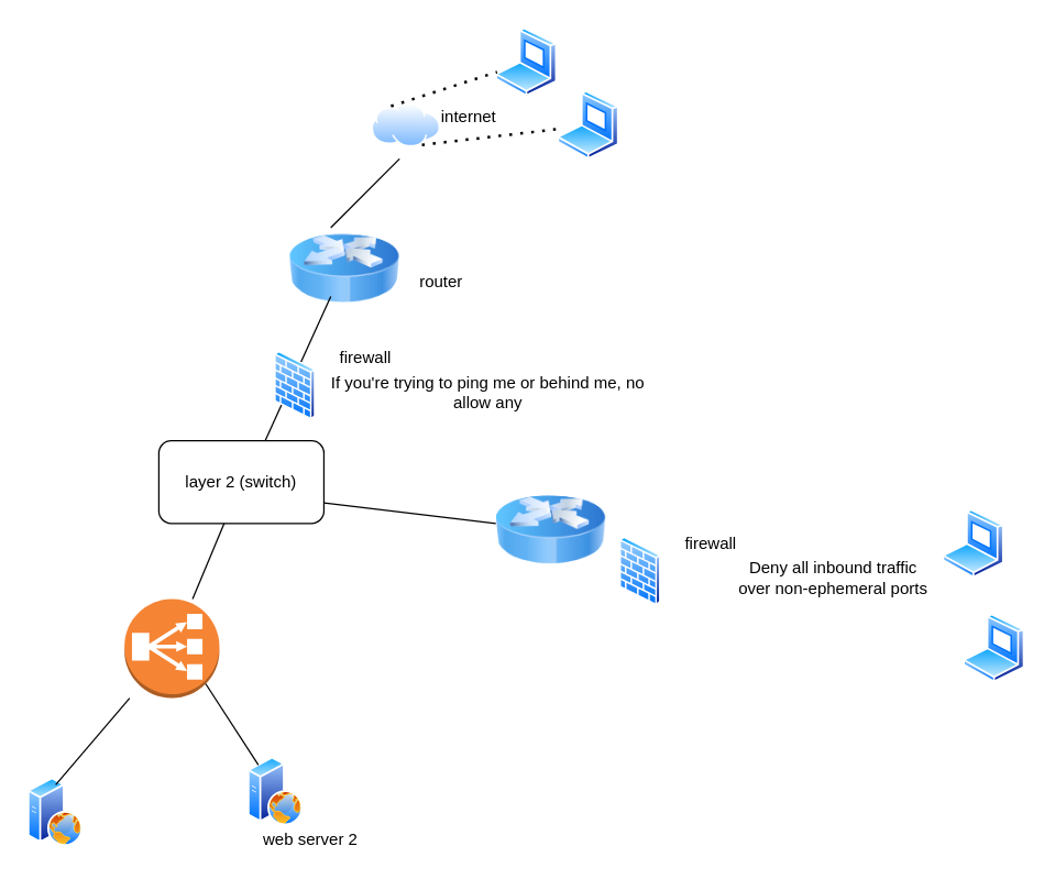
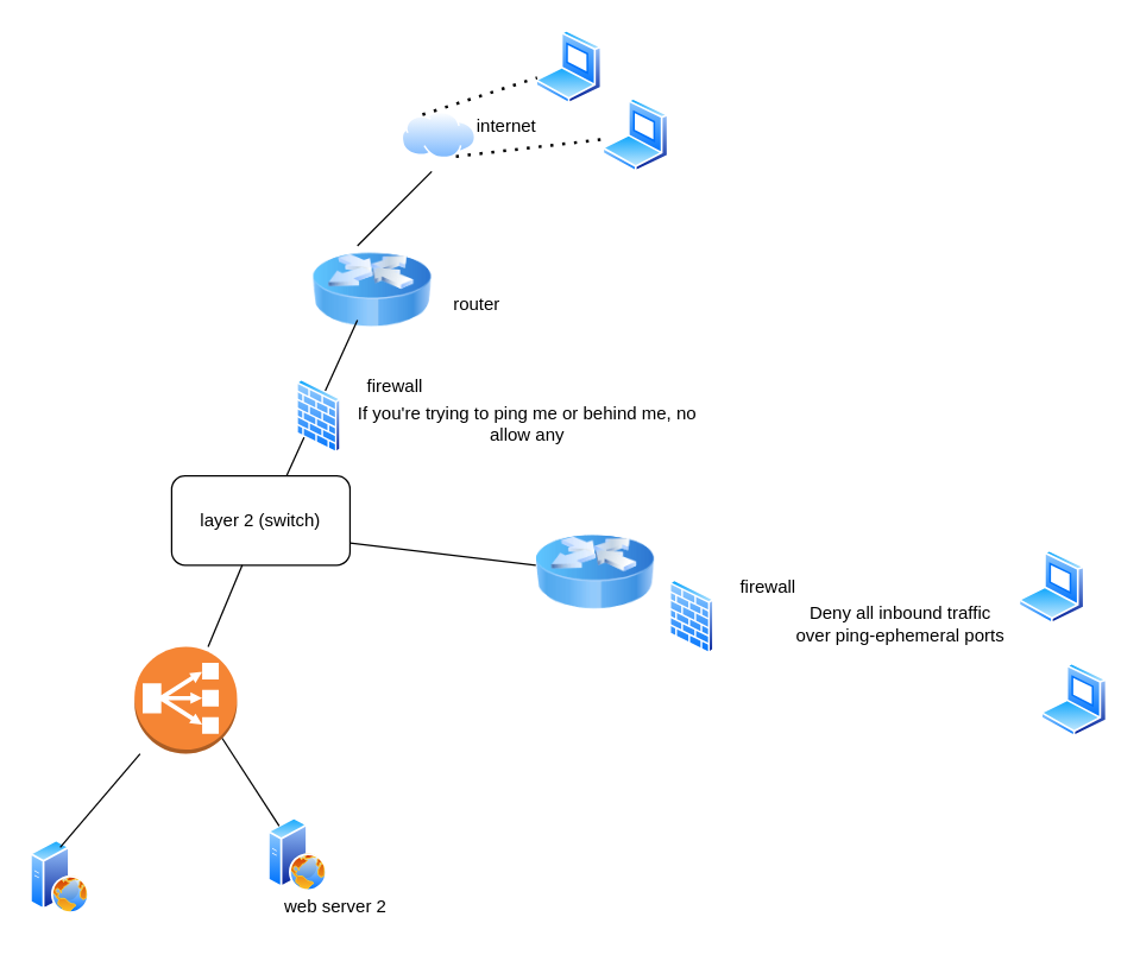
- <mxCell id="20" value="Deny all inbound traffic&lt;br&gt;over non-ephemeral ports" style="text;html=1;align=center;verticalAlign=middle;resizable=0;points=[];autosize=1;strokeColor=none;fillColor=none;" vertex="1" parent="1"><mxGeometry x="525" y="400" width="160" height="40" as="geometry" /></mxCell>
+ <mxCell id="20" value="Deny all inbound traffic&lt;br&gt;over ping-ephemeral ports" style="text;html=1;align=center;verticalAlign=middle;resizable=0;points=[];autosize=1;strokeColor=none;fillColor=none;" vertex="1" parent="1"><mxGeometry x="525" y="400" width="160" height="40" as="geometry" /></mxCell>
